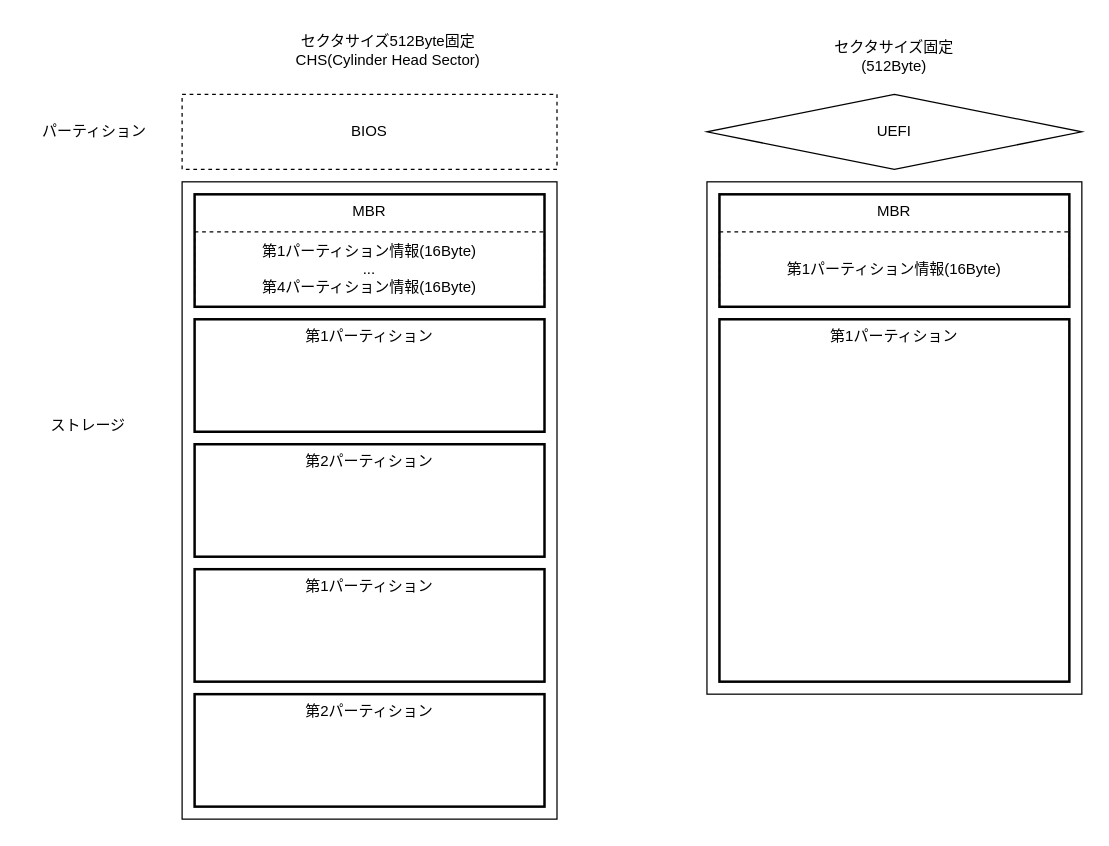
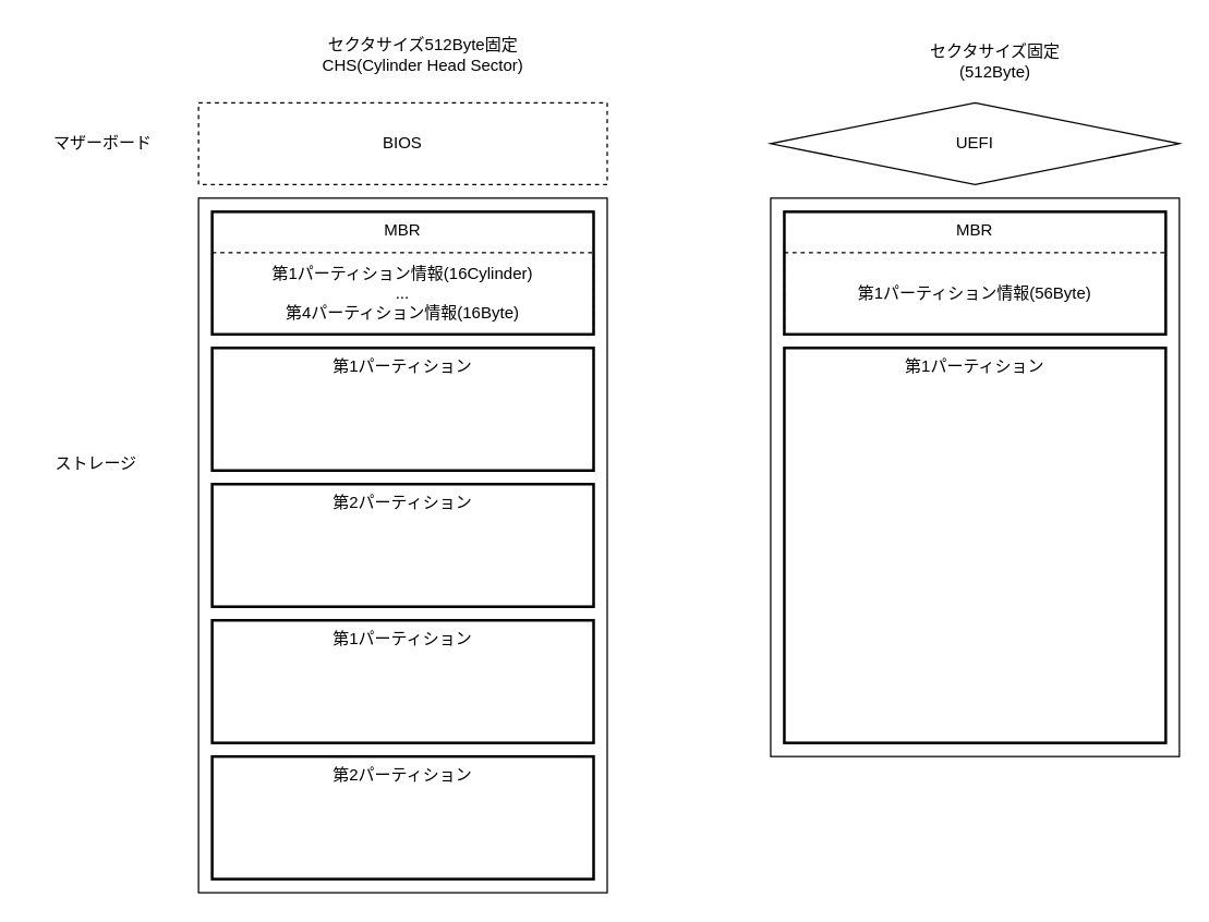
- <mxCell id="16" value="セクタサイズ固定&lt;br&gt;(512Byte)" style="text;html=1;strokeColor=none;fillColor=none;align=center;verticalAlign=middle;whiteSpace=wrap;rounded=0;fontColor=#000000;" parent="1" vertex="1"><mxGeometry x="565" y="25" width="300" height="40" as="geometry" /></mxCell>
+ <mxCell id="16" value="セクタサイズ固定&lt;br&gt;(512Byte)" style="text;html=1;strokeColor=none;fillColor=none;align=center;verticalAlign=middle;whiteSpace=wrap;rounded=0;fontColor=#000000;" parent="1" vertex="1"><mxGeometry x="580" y="25" width="300" height="40" as="geometry" /></mxCell>
- <mxCell id="6" value="パーティション" style="text;html=1;strokeColor=none;fillColor=none;align=center;verticalAlign=middle;whiteSpace=wrap;rounded=0;fontColor=#000000;" parent="1" vertex="1"><mxGeometry x="25" y="95" width="100" height="20" as="geometry" /></mxCell>
+ <mxCell id="6" value="マザーボード" style="text;html=1;strokeColor=none;fillColor=none;align=center;verticalAlign=middle;whiteSpace=wrap;rounded=0;fontColor=#000000;" parent="1" vertex="1"><mxGeometry x="25" y="95" width="100" height="20" as="geometry" /></mxCell>
- <mxCell id="9" value="&lt;div&gt;&lt;/div&gt;第1パーティション情報(16Byte)&lt;br&gt;...&lt;br&gt;第4パーティション情報(16Byte)" style="text;html=1;fillColor=none;align=center;verticalAlign=middle;whiteSpace=wrap;rounded=0;shadow=0;sketch=0;fontColor=#000000;strokeColor=#000000;dashed=1;" parent="1" vertex="1"><mxGeometry x="155" y="185" width="280" height="60" as="geometry" /></mxCell>
+ <mxCell id="9" value="&lt;div&gt;&lt;/div&gt;第1パーティション情報(16Cylinder)&lt;br&gt;...&lt;br&gt;第4パーティション情報(16Byte)" style="text;html=1;fillColor=none;align=center;verticalAlign=middle;whiteSpace=wrap;rounded=0;shadow=0;sketch=0;fontColor=#000000;strokeColor=#000000;dashed=1;" parent="1" vertex="1"><mxGeometry x="155" y="185" width="280" height="60" as="geometry" /></mxCell>
- <mxCell id="13" value="&lt;div&gt;&lt;/div&gt;第1パーティション情報(16Byte)" style="text;html=1;fillColor=none;align=center;verticalAlign=middle;whiteSpace=wrap;rounded=0;shadow=0;sketch=0;fontColor=#000000;strokeColor=#000000;dashed=1;" parent="1" vertex="1"><mxGeometry x="575" y="185" width="280" height="60" as="geometry" /></mxCell>
+ <mxCell id="13" value="&lt;div&gt;&lt;/div&gt;第1パーティション情報(56Byte)" style="text;html=1;fillColor=none;align=center;verticalAlign=middle;whiteSpace=wrap;rounded=0;shadow=0;sketch=0;fontColor=#000000;strokeColor=#000000;dashed=1;" parent="1" vertex="1"><mxGeometry x="575" y="185" width="280" height="60" as="geometry" /></mxCell>
